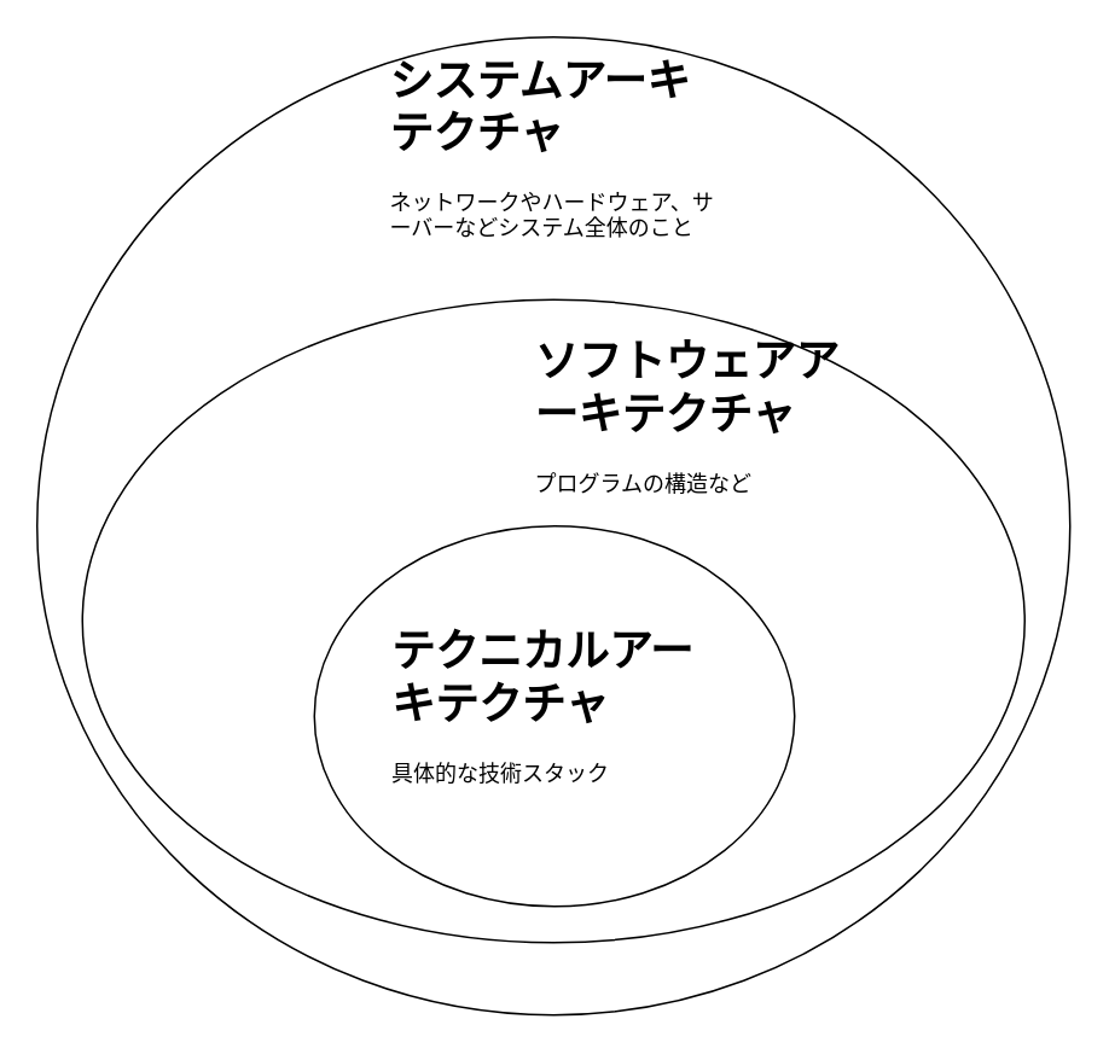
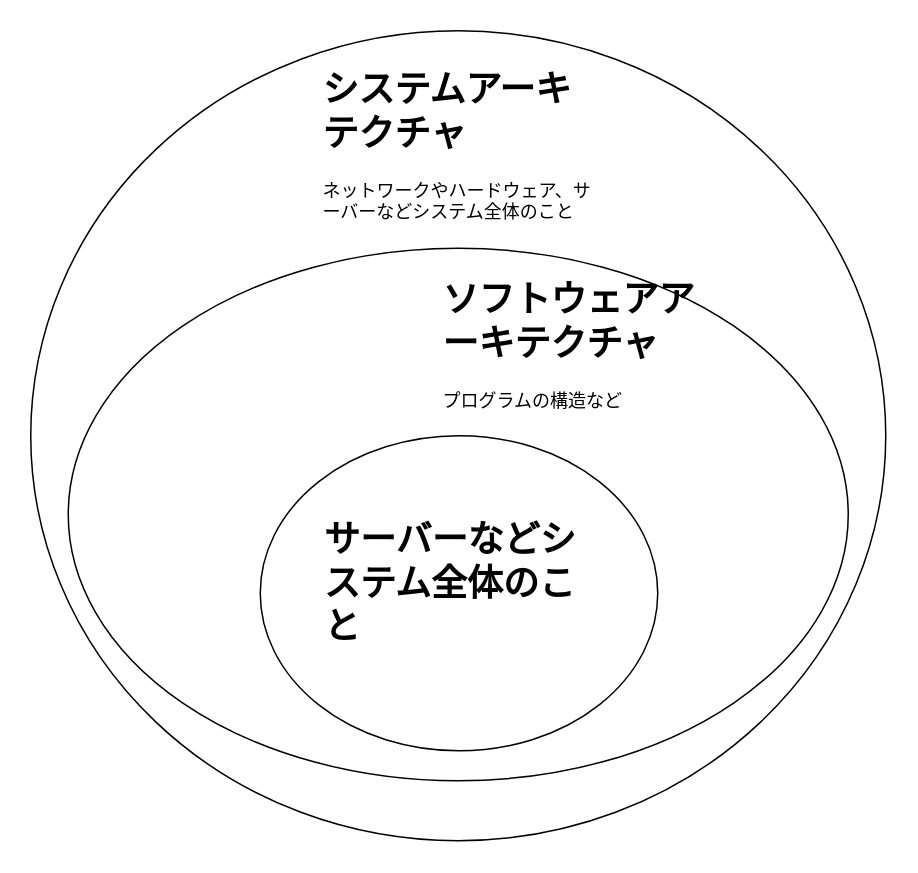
- <mxCell id="3" value="&lt;h1&gt;システムアーキテクチャ&lt;/h1&gt;&lt;p&gt;ネットワークやハードウェア、サーバーなどシステム全体のこと&lt;/p&gt;" style="text;html=1;strokeColor=none;fillColor=none;spacing=5;spacingTop=-20;whiteSpace=wrap;overflow=hidden;rounded=0;" vertex="1" parent="1"><mxGeometry x="210" y="25" width="190" height="120" as="geometry" /></mxCell>
+ <mxCell id="3" value="&lt;h1&gt;システムアーキテクチャ&lt;/h1&gt;&lt;p&gt;ネットワークやハードウェア、サーバーなどシステム全体のこと&lt;/p&gt;" style="text;html=1;strokeColor=none;fillColor=none;spacing=5;spacingTop=-20;whiteSpace=wrap;overflow=hidden;rounded=0;" vertex="1" parent="1"><mxGeometry x="210" y="40" width="190" height="120" as="geometry" /></mxCell>
- <mxCell id="7" value="&lt;h1&gt;テクニカルアーキテクチャ&lt;/h1&gt;&lt;p&gt;具体的な技術スタック&lt;/p&gt;" style="text;html=1;strokeColor=none;fillColor=none;spacing=5;spacingTop=-20;whiteSpace=wrap;overflow=hidden;rounded=0;" vertex="1" parent="1"><mxGeometry x="210.5" y="340" width="190" height="100" as="geometry" /></mxCell>
+ <mxCell id="7" value="&lt;h1&gt;サーバーなどシステム全体のこと&lt;/h1&gt;&lt;p&gt;具体的な技術スタック&lt;/p&gt;" style="text;html=1;strokeColor=none;fillColor=none;spacing=5;spacingTop=-20;whiteSpace=wrap;overflow=hidden;rounded=0;" vertex="1" parent="1"><mxGeometry x="210.5" y="340" width="190" height="100" as="geometry" /></mxCell>
